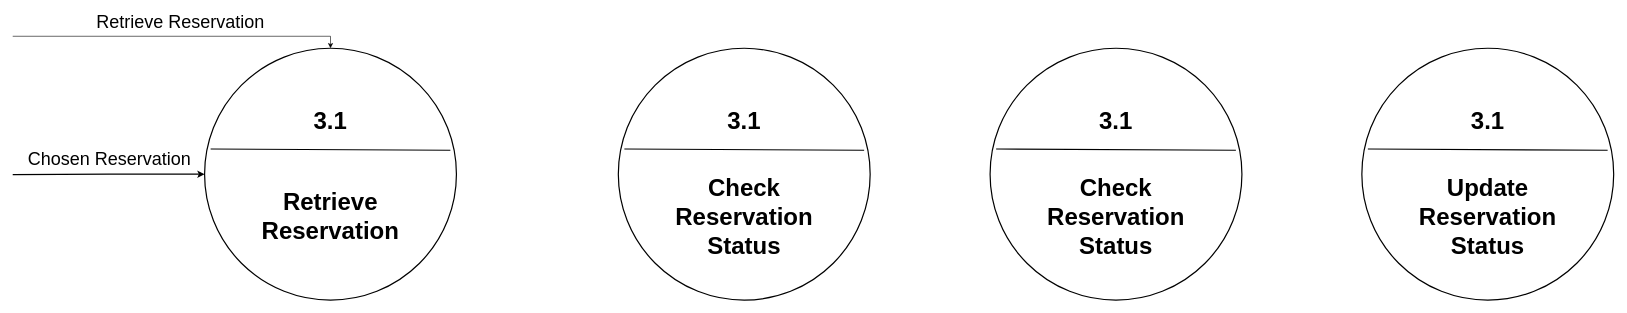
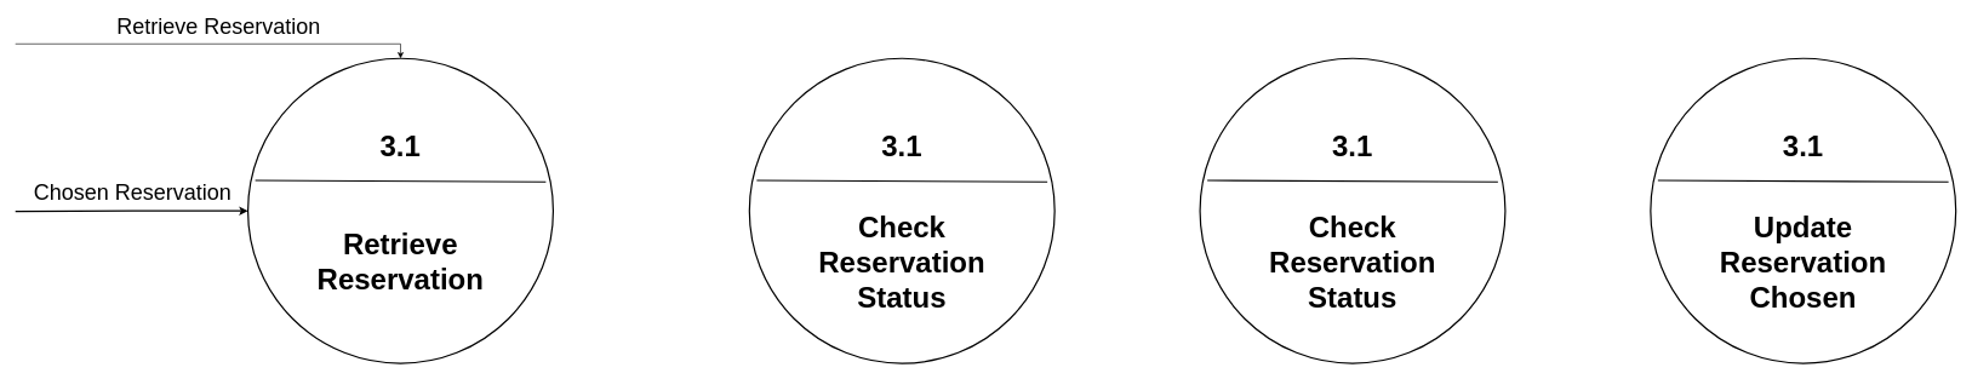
- <mxCell id="21" value="&lt;b&gt;&lt;font&gt;Update Reservation Status&lt;/font&gt;&lt;/b&gt;" style="text;html=1;align=center;verticalAlign=middle;whiteSpace=wrap;rounded=0;strokeWidth=2;fontSize=40;" vertex="1" parent="1"><mxGeometry x="2380" y="280" width="200" height="160" as="geometry" /></mxCell>
+ <mxCell id="21" value="&lt;b&gt;&lt;font&gt;Update Reservation Chosen&lt;/font&gt;&lt;/b&gt;" style="text;html=1;align=center;verticalAlign=middle;whiteSpace=wrap;rounded=0;strokeWidth=2;fontSize=40;" vertex="1" parent="1"><mxGeometry x="2380" y="280" width="200" height="160" as="geometry" /></mxCell>
